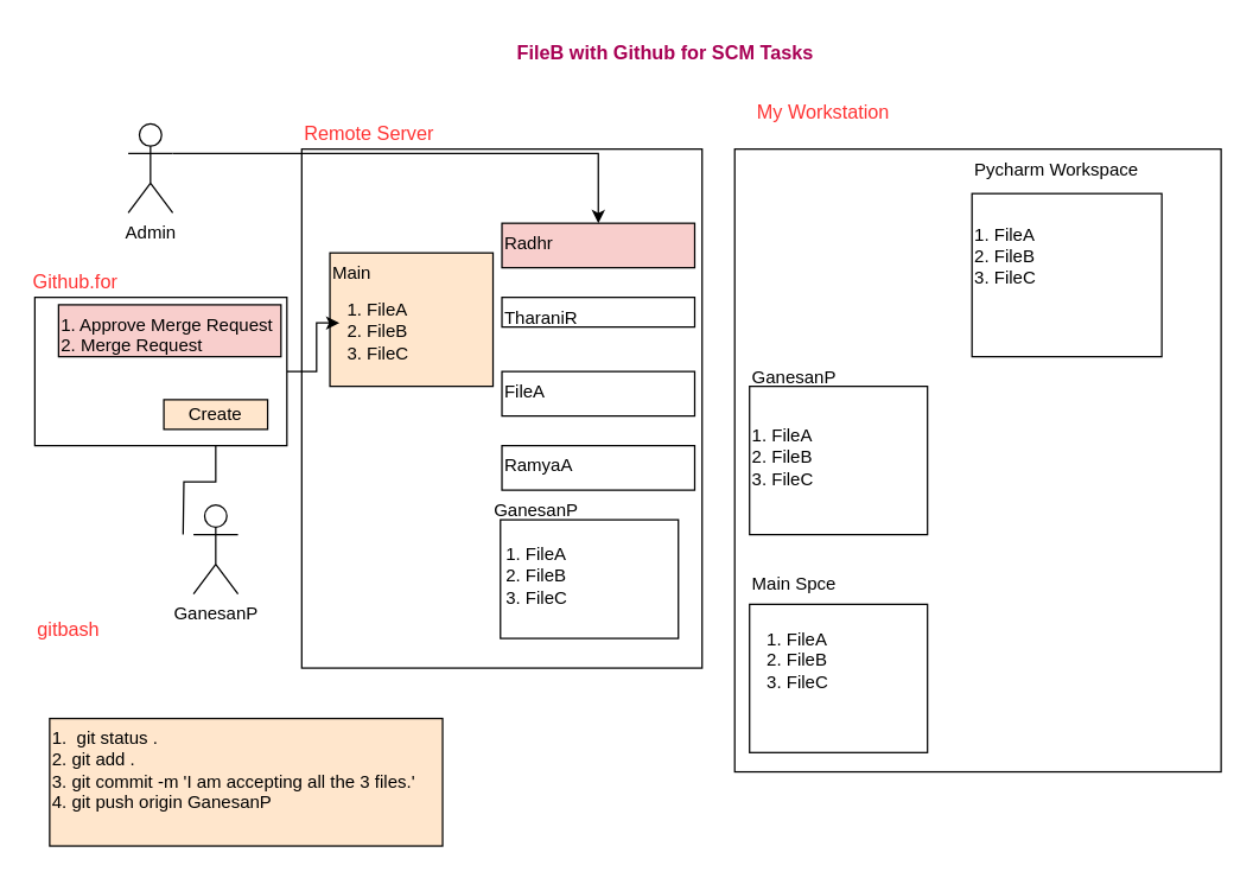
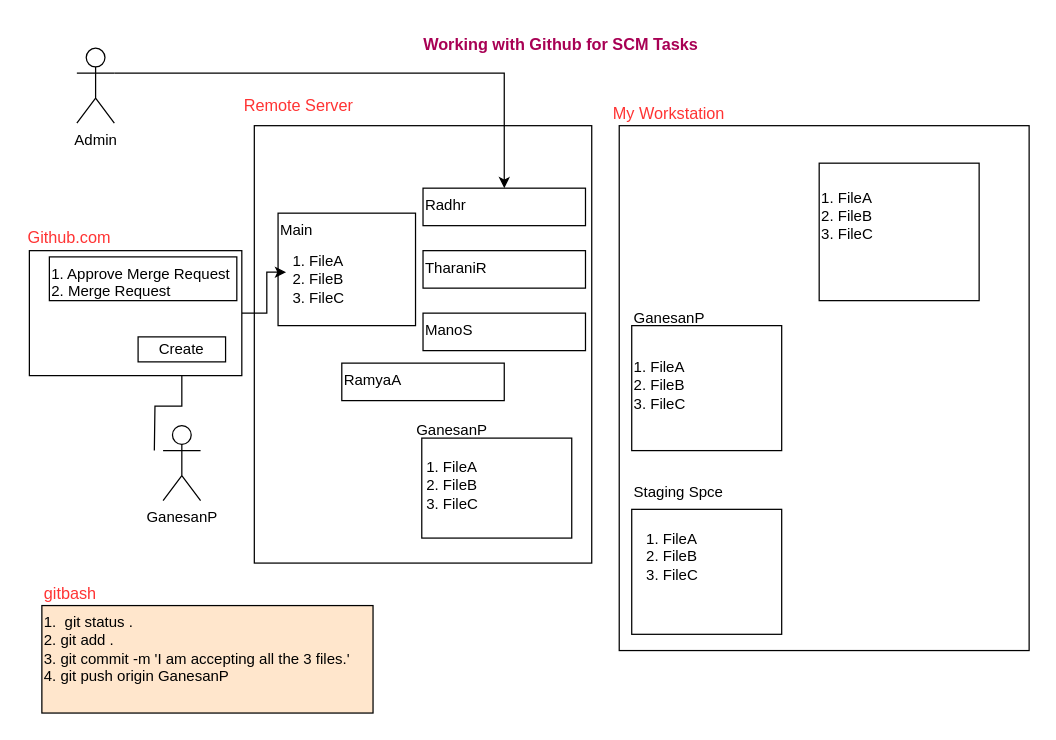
- <mxCell id="35" value="FileB with Github for SCM Tasks" style="text;html=1;strokeColor=none;fillColor=none;align=center;verticalAlign=middle;whiteSpace=wrap;rounded=0;fontSize=13;fontColor=#A80054;fontStyle=1" vertex="1" parent="1"><mxGeometry x="322" y="20" width="253" height="30" as="geometry" /></mxCell>
+ <mxCell id="35" value="Working with Github for SCM Tasks" style="text;html=1;strokeColor=none;fillColor=none;align=center;verticalAlign=middle;whiteSpace=wrap;rounded=0;fontSize=13;fontColor=#A80054;fontStyle=1" vertex="1" parent="1"><mxGeometry x="322" y="20" width="253" height="30" as="geometry" /></mxCell>
- <mxCell id="10" value="My Workstation" style="text;html=1;strokeColor=none;fillColor=none;align=center;verticalAlign=middle;whiteSpace=wrap;rounded=0;fontSize=13;fontColor=#FF3333;fontStyle=0" vertex="1" parent="1"><mxGeometry x="500" y="65" width="110" height="20" as="geometry" /></mxCell>
+ <mxCell id="10" value="My Workstation" style="text;html=1;strokeColor=none;fillColor=none;align=center;verticalAlign=middle;whiteSpace=wrap;rounded=0;fontSize=13;fontColor=#FF3333;fontStyle=0" vertex="1" parent="1"><mxGeometry x="480" y="80" width="110" height="20" as="geometry" /></mxCell>
- <mxCell id="21" value="Remote Server" style="text;whiteSpace=wrap;html=1;fontSize=13;fontColor=#FF3333;fontStyle=0" vertex="1" parent="1"><mxGeometry x="203" y="75" width="95" height="20" as="geometry" /></mxCell>
+ <mxCell id="21" value="Remote Server" style="text;whiteSpace=wrap;html=1;fontSize=13;fontColor=#FF3333;fontStyle=0" vertex="1" parent="1"><mxGeometry x="193" y="70" width="95" height="20" as="geometry" /></mxCell>
- <mxCell id="23" value="Admin" style="shape=umlActor;verticalLabelPosition=bottom;verticalAlign=top;html=1;outlineConnect=0;" vertex="1" parent="1"><mxGeometry x="86" y="83" width="30" height="60" as="geometry" /></mxCell>
+ <mxCell id="23" value="Admin" style="shape=umlActor;verticalLabelPosition=bottom;verticalAlign=top;html=1;outlineConnect=0;" vertex="1" parent="1"><mxGeometry x="61" y="38" width="30" height="60" as="geometry" /></mxCell>
- <mxCell id="32" value="Pycharm Workspace" style="text;whiteSpace=wrap;html=1;" vertex="1" parent="1"><mxGeometry x="655" y="100" width="120" height="30" as="geometry" /></mxCell>
- <mxCell id="5" value="Radhr" style="rounded=0;whiteSpace=wrap;html=1;verticalAlign=top;align=left;fillColor=#f8cecc;" vertex="1" parent="1"><mxGeometry x="338" y="150" width="130" height="30" as="geometry" /></mxCell>
+ <mxCell id="5" value="Radhr" style="rounded=0;whiteSpace=wrap;html=1;verticalAlign=top;align=left;" vertex="1" parent="1"><mxGeometry x="338" y="150" width="130" height="30" as="geometry" /></mxCell>
- <mxCell id="33" value="Github.for" style="text;whiteSpace=wrap;html=1;fontSize=13;fontColor=#FF3333;" vertex="1" parent="1"><mxGeometry x="20" y="175" width="72" height="20" as="geometry" /></mxCell>
+ <mxCell id="33" value="Github.com" style="text;whiteSpace=wrap;html=1;fontSize=13;fontColor=#FF3333;" vertex="1" parent="1"><mxGeometry x="20" y="175" width="72" height="20" as="geometry" /></mxCell>
- <mxCell id="7" value="TharaniR" style="rounded=0;whiteSpace=wrap;html=1;verticalAlign=top;align=left;" vertex="1" parent="1"><mxGeometry x="338" y="200" width="130" height="20" as="geometry" /></mxCell>
+ <mxCell id="7" value="TharaniR" style="rounded=0;whiteSpace=wrap;html=1;verticalAlign=top;align=left;" vertex="1" parent="1"><mxGeometry x="338" y="200" width="130" height="30" as="geometry" /></mxCell>
- <mxCell id="3" value="Main&lt;br&gt;" style="rounded=0;whiteSpace=wrap;html=1;verticalAlign=top;align=left;fillColor=#ffe6cc;" vertex="1" parent="1"><mxGeometry x="222" y="170" width="110" height="90" as="geometry" /></mxCell>
+ <mxCell id="3" value="Main&lt;br&gt;" style="rounded=0;whiteSpace=wrap;html=1;verticalAlign=top;align=left;" vertex="1" parent="1"><mxGeometry x="222" y="170" width="110" height="90" as="geometry" /></mxCell>
- <mxCell id="34" value="1. Approve Merge Request&lt;br&gt;2. Merge Request" style="rounded=0;whiteSpace=wrap;html=1;verticalAlign=top;align=left;direction=south;fillColor=#f8cecc;" vertex="1" parent="1"><mxGeometry x="39" y="205" width="150" height="35" as="geometry" /></mxCell>
+ <mxCell id="34" value="1. Approve Merge Request&lt;br&gt;2. Merge Request" style="rounded=0;whiteSpace=wrap;html=1;verticalAlign=top;align=left;direction=south;" vertex="1" parent="1"><mxGeometry x="39" y="205" width="150" height="35" as="geometry" /></mxCell>
- <mxCell id="6" value="FileA" style="rounded=0;whiteSpace=wrap;html=1;verticalAlign=top;align=left;" vertex="1" parent="1"><mxGeometry x="338" y="250" width="130" height="30" as="geometry" /></mxCell>
+ <mxCell id="6" value="ManoS" style="rounded=0;whiteSpace=wrap;html=1;verticalAlign=top;align=left;" vertex="1" parent="1"><mxGeometry x="338" y="250" width="130" height="30" as="geometry" /></mxCell>
- <mxCell id="31" value="Create" style="rounded=0;whiteSpace=wrap;html=1;fillColor=#ffe6cc;" vertex="1" parent="1"><mxGeometry x="110" y="269" width="70" height="20" as="geometry" /></mxCell>
+ <mxCell id="31" value="Create" style="rounded=0;whiteSpace=wrap;html=1;" vertex="1" parent="1"><mxGeometry x="110" y="269" width="70" height="20" as="geometry" /></mxCell>
- <mxCell id="4" value="RamyaA" style="rounded=0;whiteSpace=wrap;html=1;verticalAlign=top;align=left;" vertex="1" parent="1"><mxGeometry x="338" y="300" width="130" height="30" as="geometry" /></mxCell>
+ <mxCell id="4" value="RamyaA" style="rounded=0;whiteSpace=wrap;html=1;verticalAlign=top;align=left;" vertex="1" parent="1"><mxGeometry x="273" y="290" width="130" height="30" as="geometry" /></mxCell>
- <mxCell id="15" value="Main Spce" style="text;whiteSpace=wrap;html=1;" vertex="1" parent="1"><mxGeometry x="505" y="380" width="90" height="30" as="geometry" /></mxCell>
+ <mxCell id="15" value="Staging Spce" style="text;whiteSpace=wrap;html=1;" vertex="1" parent="1"><mxGeometry x="505" y="380" width="90" height="30" as="geometry" /></mxCell>
- <mxCell id="22" value="gitbash" style="text;whiteSpace=wrap;html=1;fontSize=13;fontColor=#FF3333;fontStyle=0" vertex="1" parent="1"><mxGeometry x="23" y="410" width="50" height="20" as="geometry" /></mxCell>
+ <mxCell id="22" value="gitbash" style="text;whiteSpace=wrap;html=1;fontSize=13;fontColor=#FF3333;fontStyle=0" vertex="1" parent="1"><mxGeometry x="33" y="460" width="50" height="20" as="geometry" /></mxCell>
